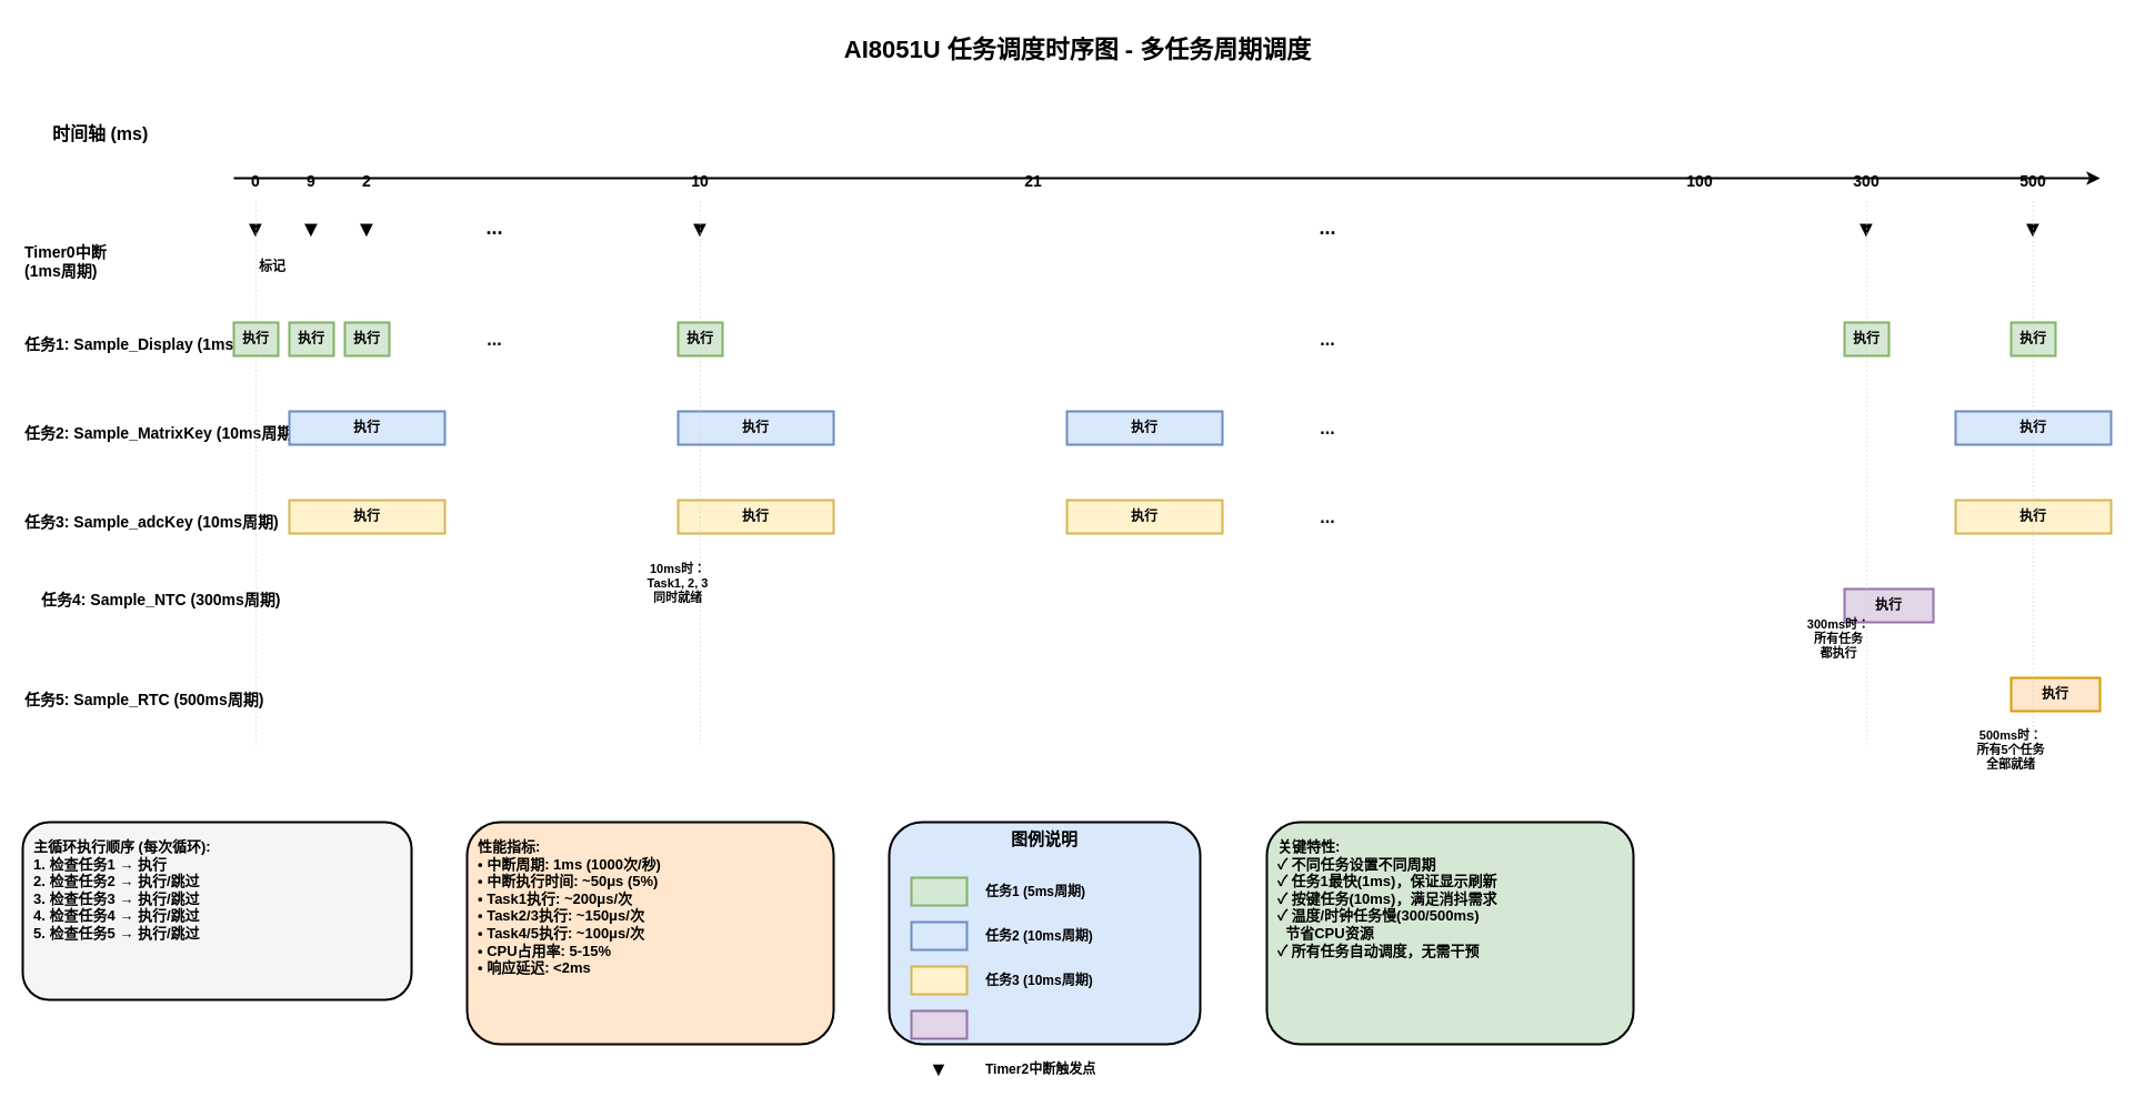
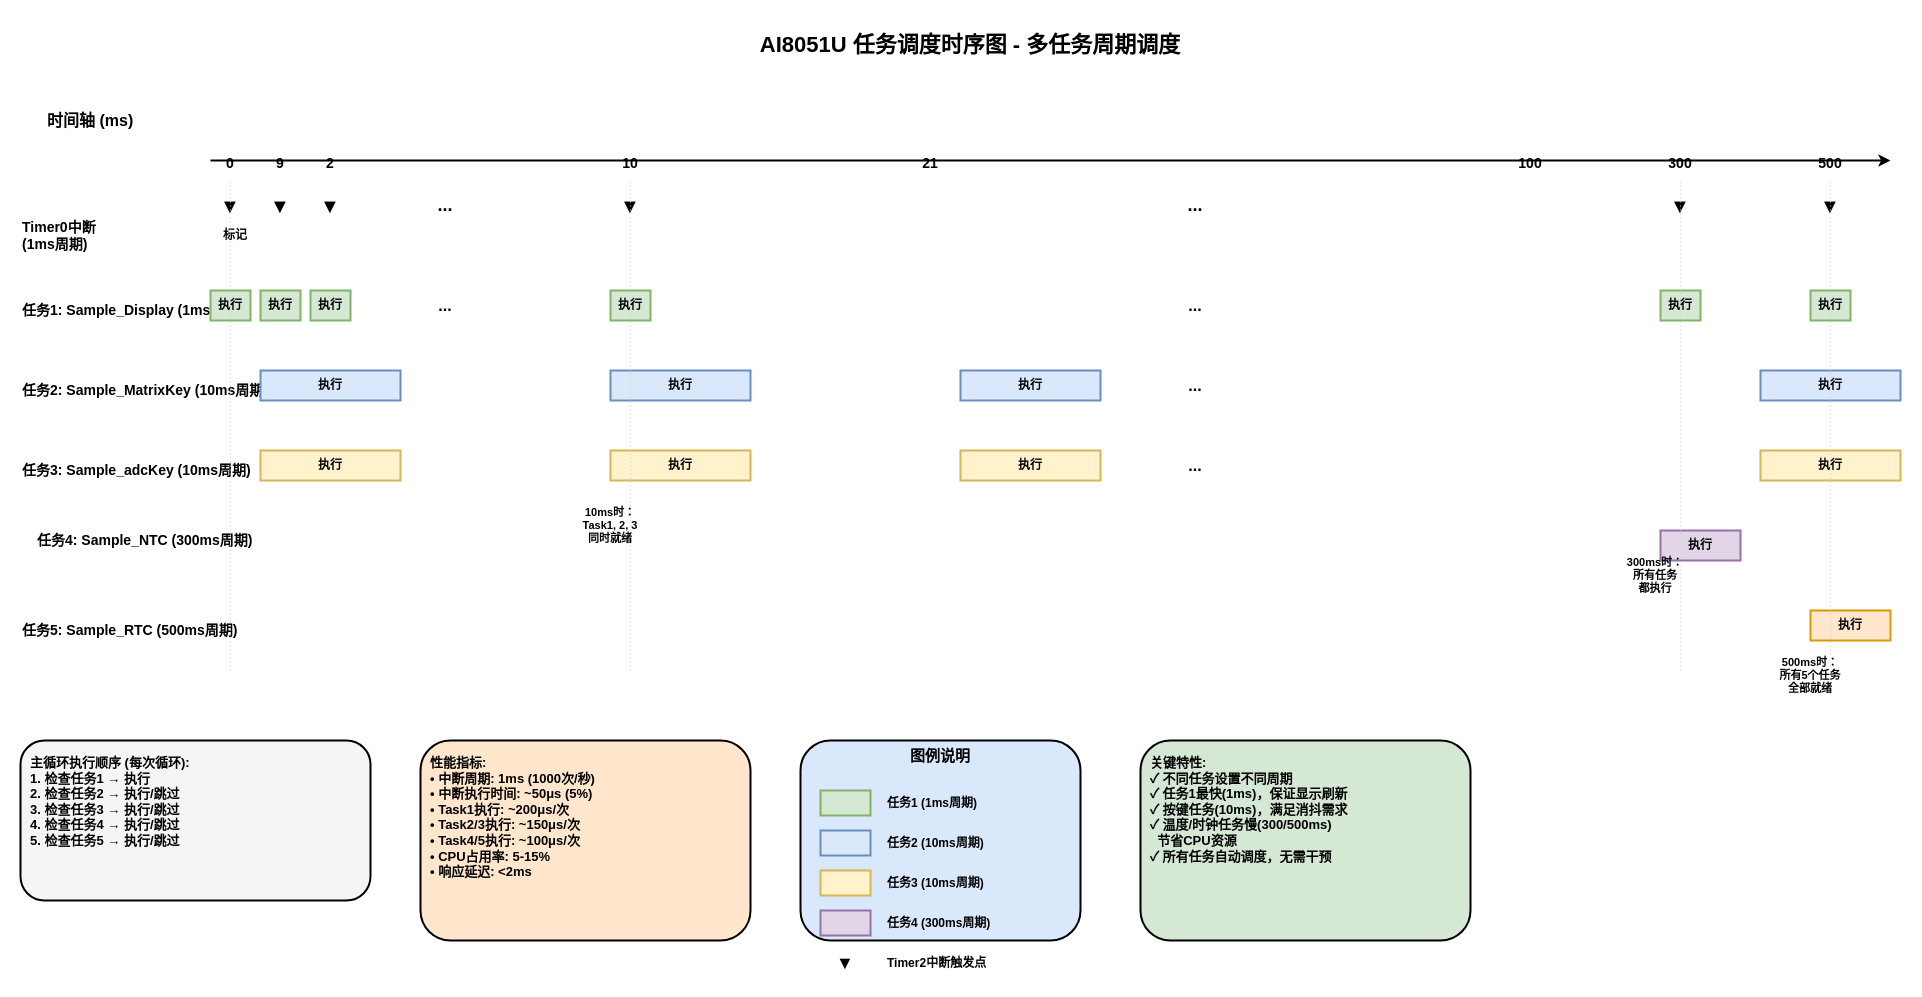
- <mxCell id="21" value="标记" style="text;html=1;align=center;verticalAlign=middle;whiteSpace=wrap;fontSize=12;fontStyle=1;fontColor=#000000;" parent="1" vertex="1"><mxGeometry x="220" y="230" width="50" height="20" as="geometry" /></mxCell>
+ <mxCell id="21" value="标记" style="text;html=1;align=center;verticalAlign=middle;whiteSpace=wrap;fontSize=12;fontStyle=1;fontColor=#000000;" parent="1" vertex="1"><mxGeometry x="210" y="225" width="50" height="20" as="geometry" /></mxCell>
- <mxCell id="55" value="任务1 (5ms周期)" style="text;html=1;align=left;verticalAlign=middle;whiteSpace=wrap;fontSize=12;fontStyle=1;fontColor=#000000;" parent="1" vertex="1"><mxGeometry x="885" y="790" width="180" height="25" as="geometry" /></mxCell>
+ <mxCell id="55" value="任务1 (1ms周期)" style="text;html=1;align=left;verticalAlign=middle;whiteSpace=wrap;fontSize=12;fontStyle=1;fontColor=#000000;" parent="1" vertex="1"><mxGeometry x="885" y="790" width="180" height="25" as="geometry" /></mxCell>
+ <mxCell id="61" value="任务4 (300ms周期)" style="text;html=1;align=left;verticalAlign=middle;whiteSpace=wrap;fontSize=12;fontStyle=1;fontColor=#000000;" parent="1" vertex="1"><mxGeometry x="885" y="910" width="180" height="25" as="geometry" /></mxCell>
